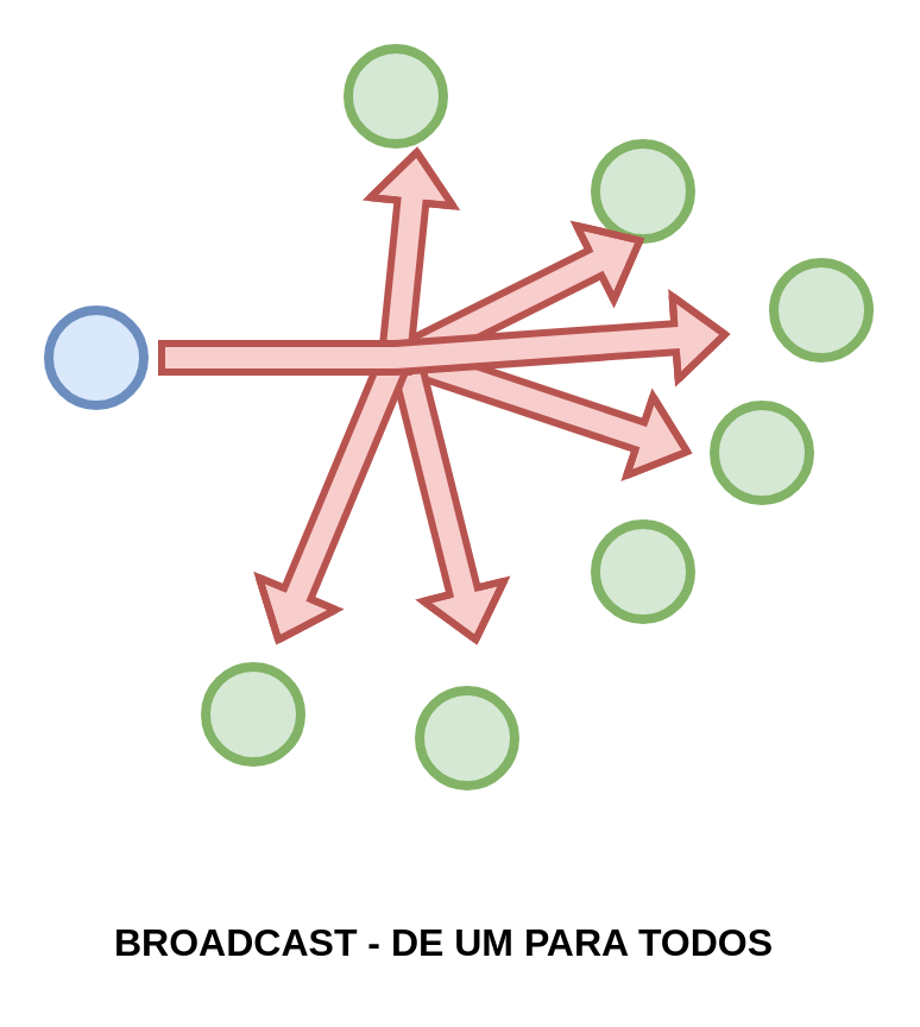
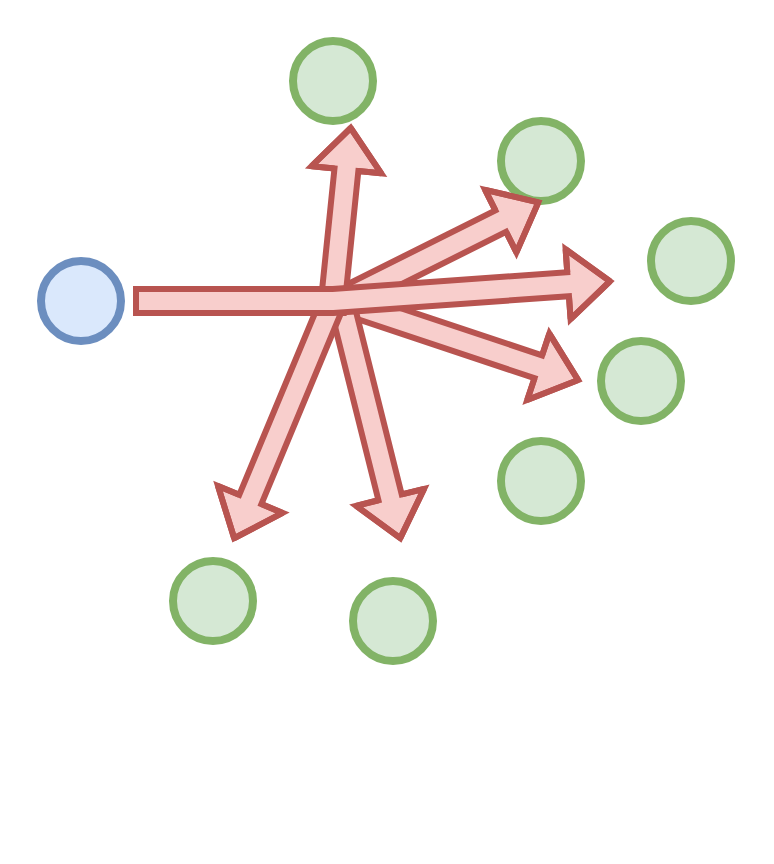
- <mxCell id="3" value="&lt;font face=&quot;Helvetica&quot; style=&quot;font-size: 16px;&quot;&gt;&lt;b&gt;BROADCAST - DE UM PARA TODOS&lt;br&gt;&lt;/b&gt;&lt;/font&gt;" style="text;html=1;whiteSpace=wrap;overflow=hidden;rounded=0;fontFamily=Architects Daughter;fontSource=https%3A%2F%2Ffonts.googleapis.com%2Fcss%3Ffamily%3DArchitects%2BDaughter;" vertex="1" parent="1"><mxGeometry x="46" y="380" width="305" height="30" as="geometry" /></mxCell>
